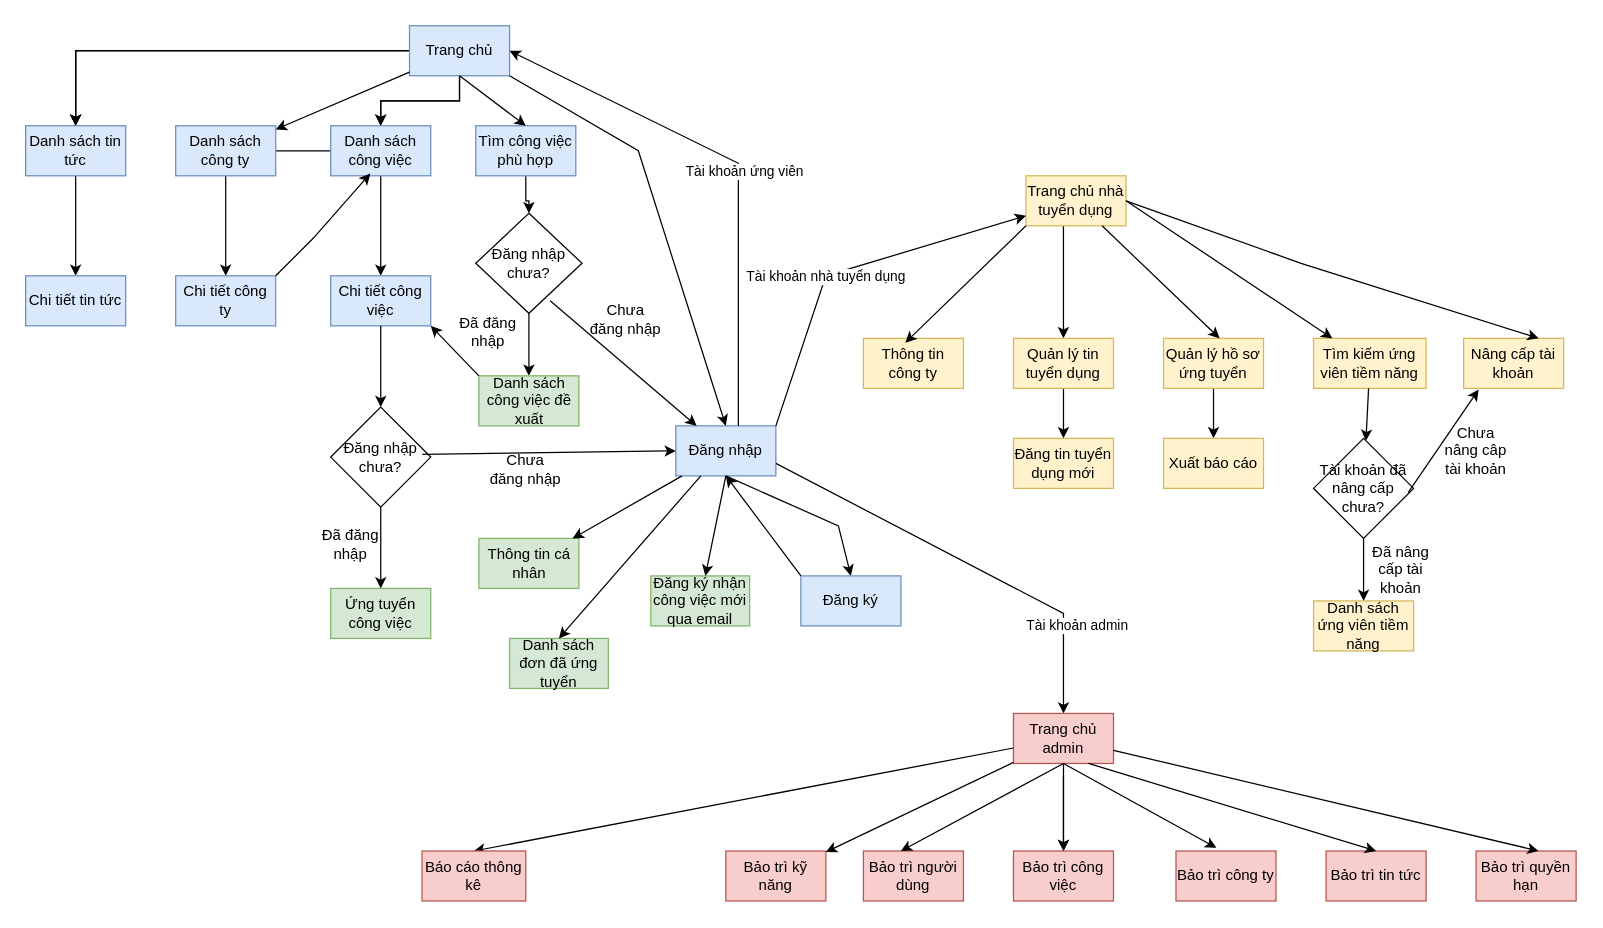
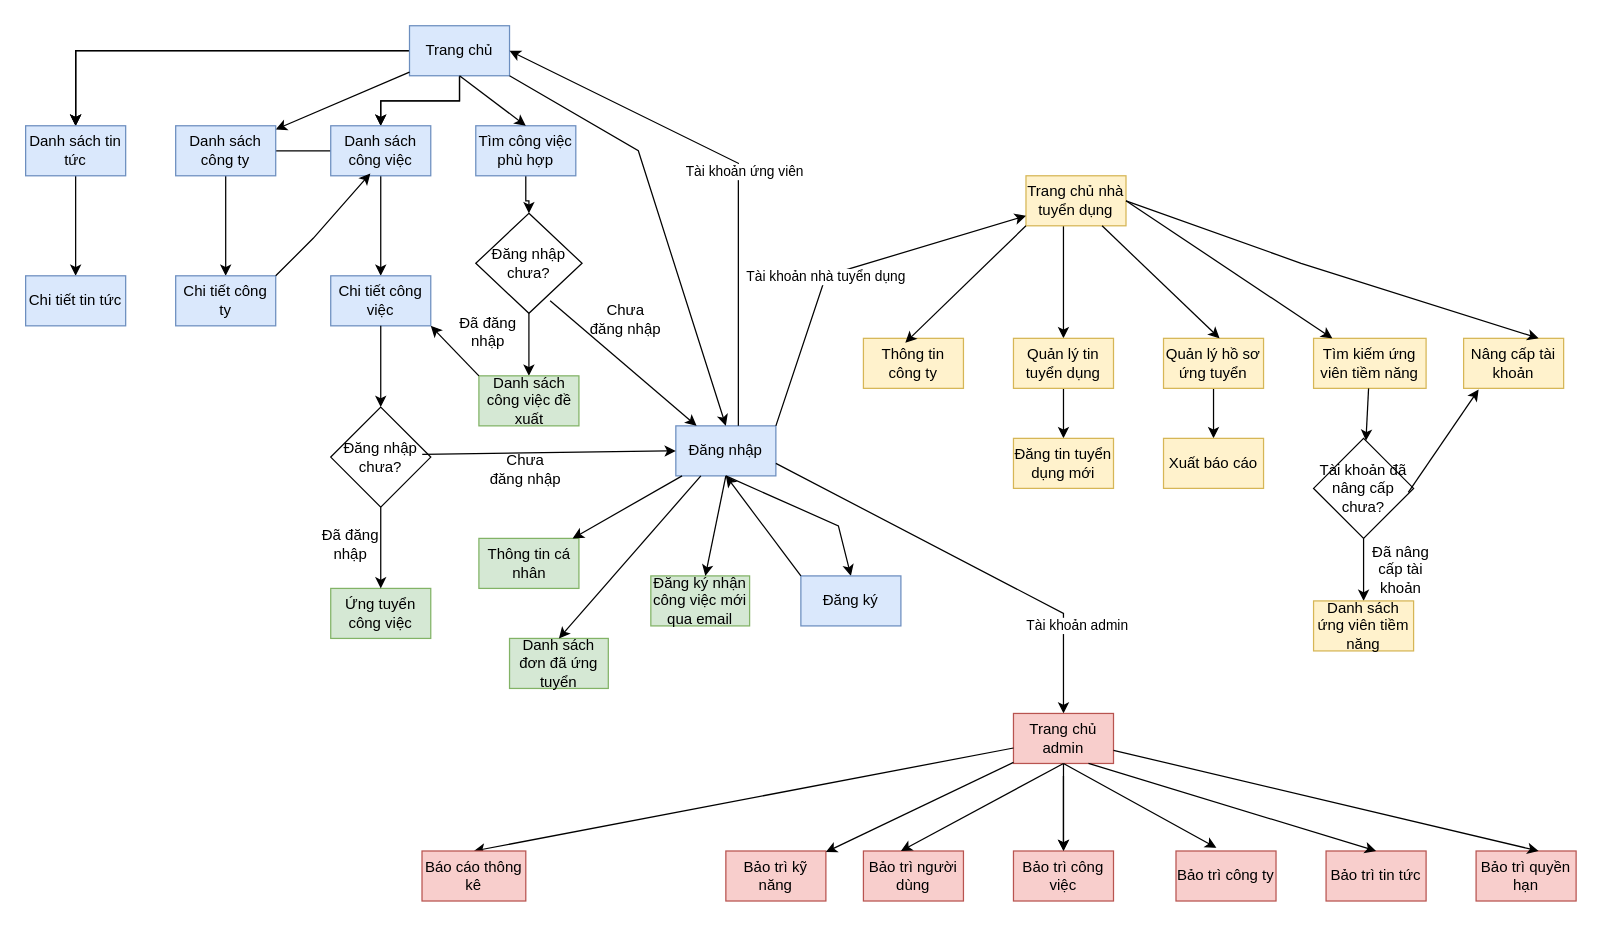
- <mxCell id="67" value="Chưa nâng câp tài khoản" style="text;html=1;align=center;verticalAlign=middle;whiteSpace=wrap;rounded=0;" vertex="1" parent="1"><mxGeometry x="1150.02" y="345" width="60" height="30" as="geometry" /></mxCell>
